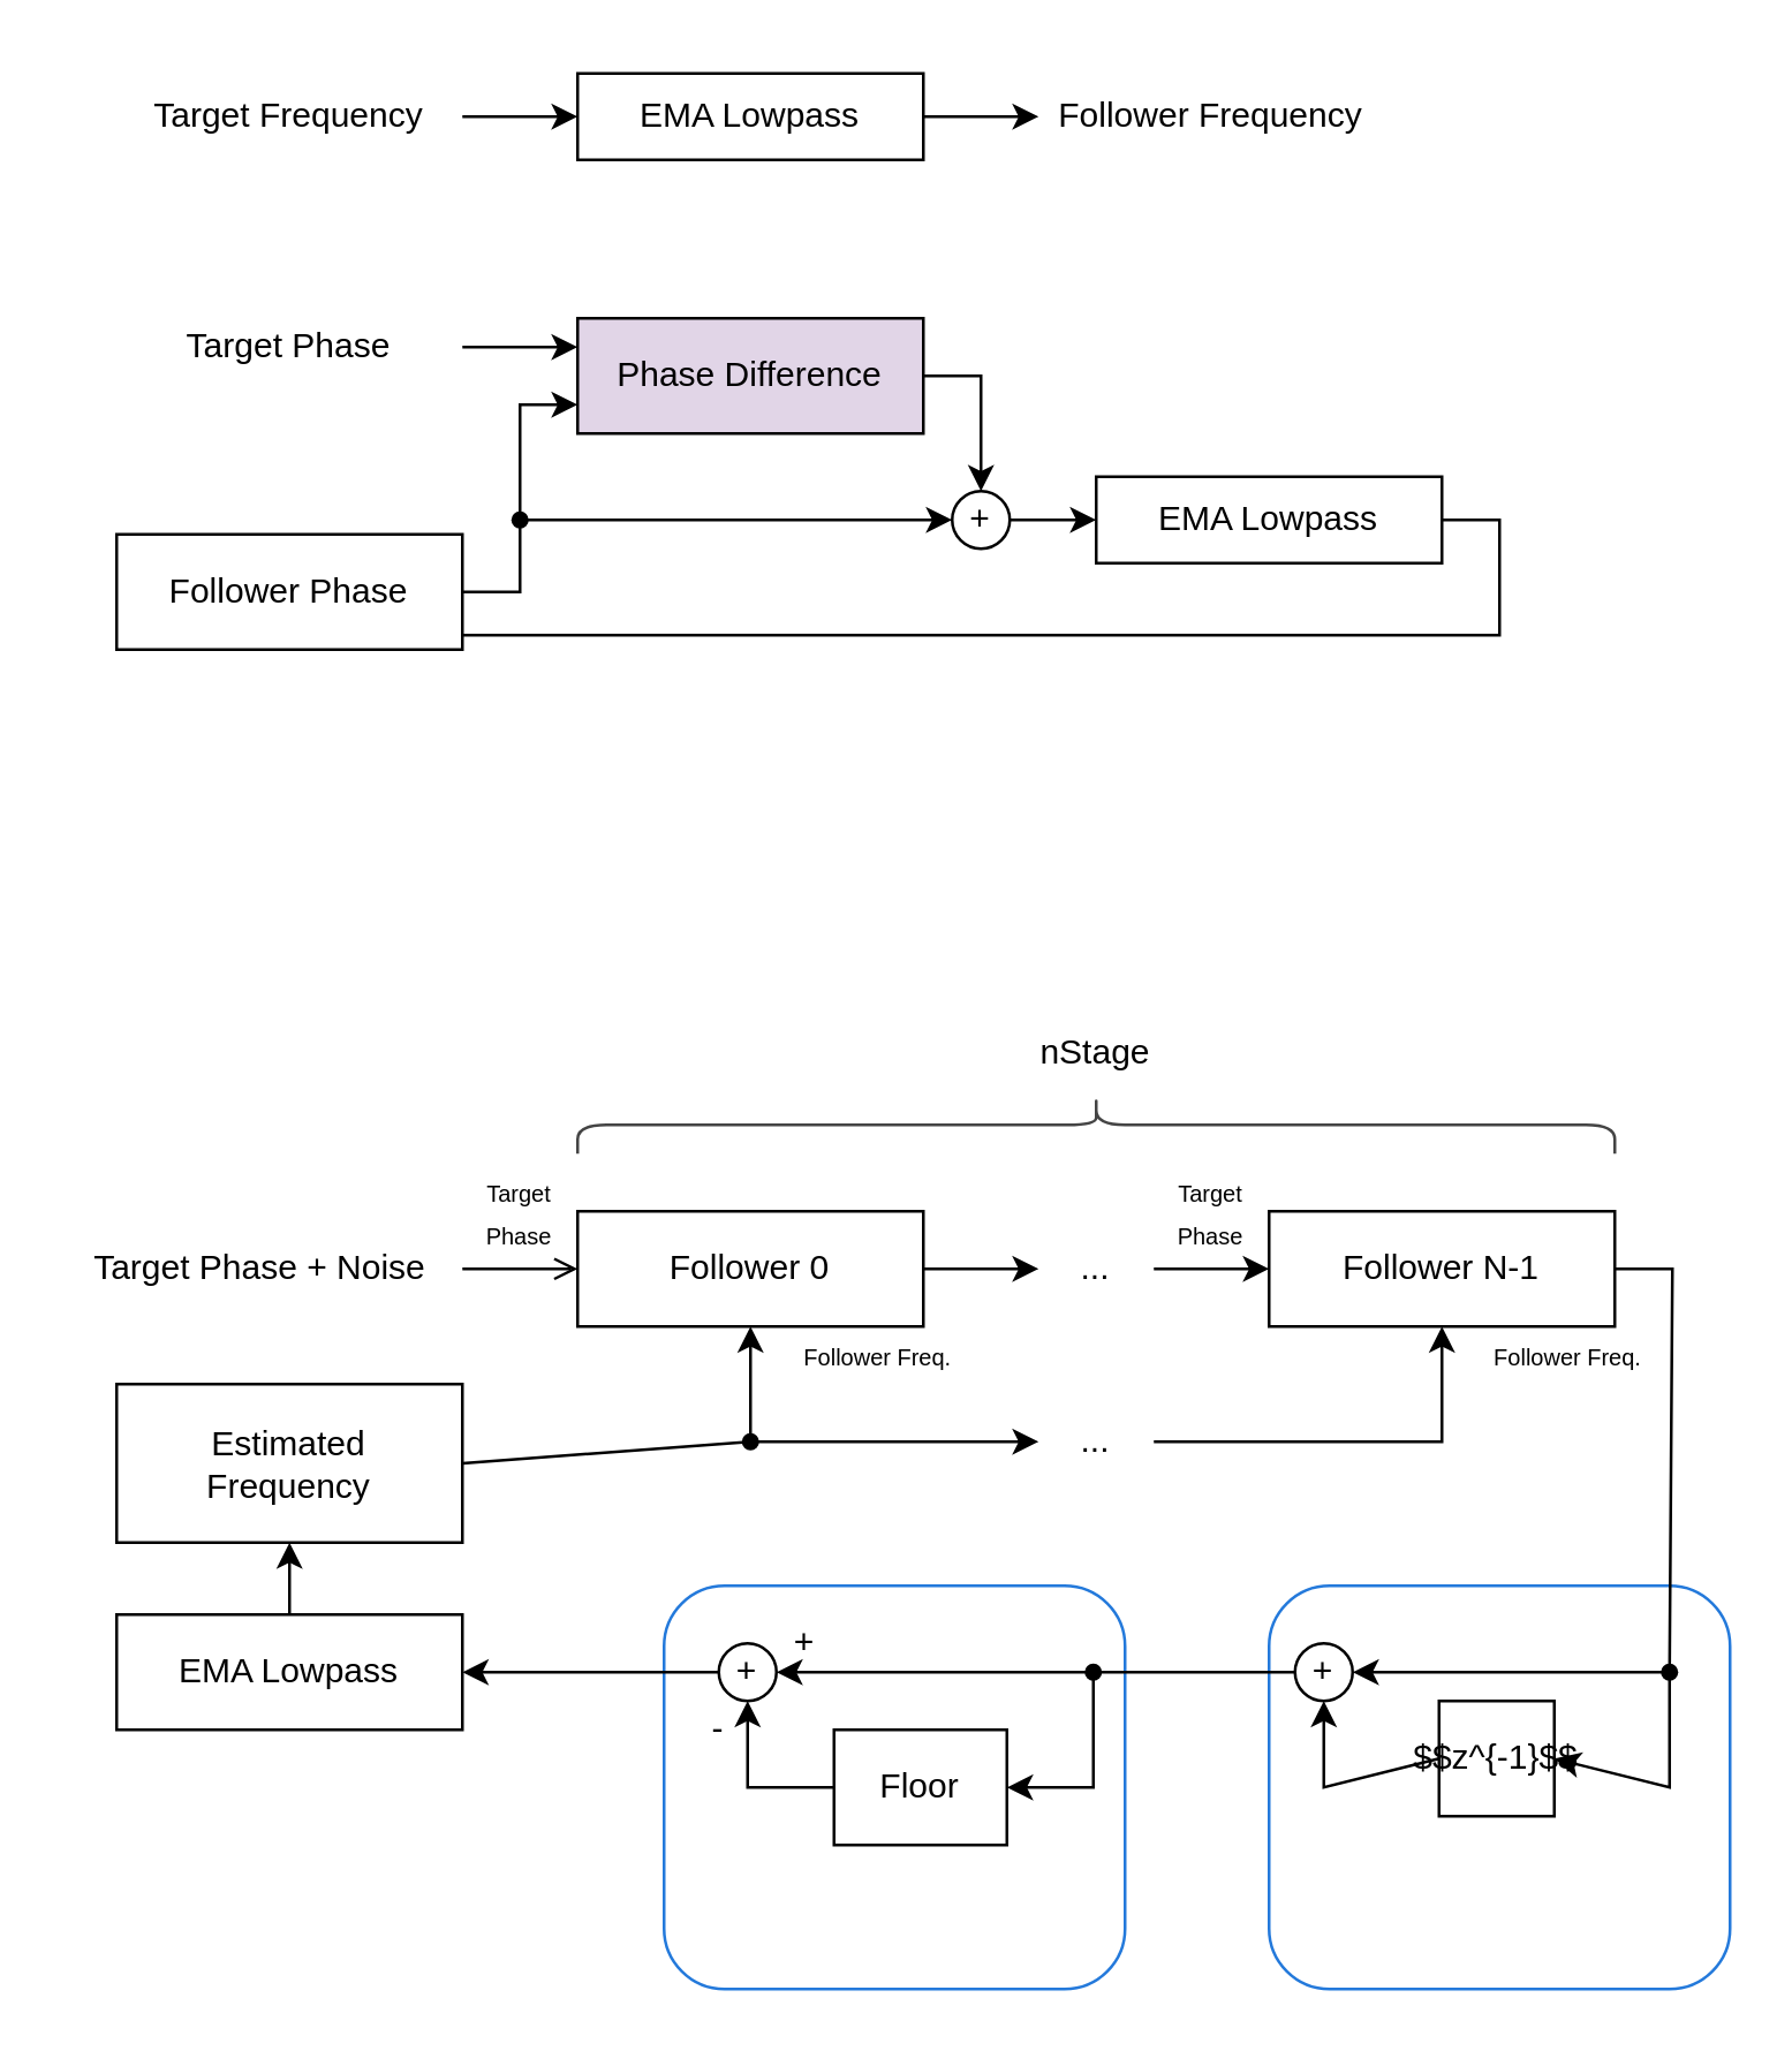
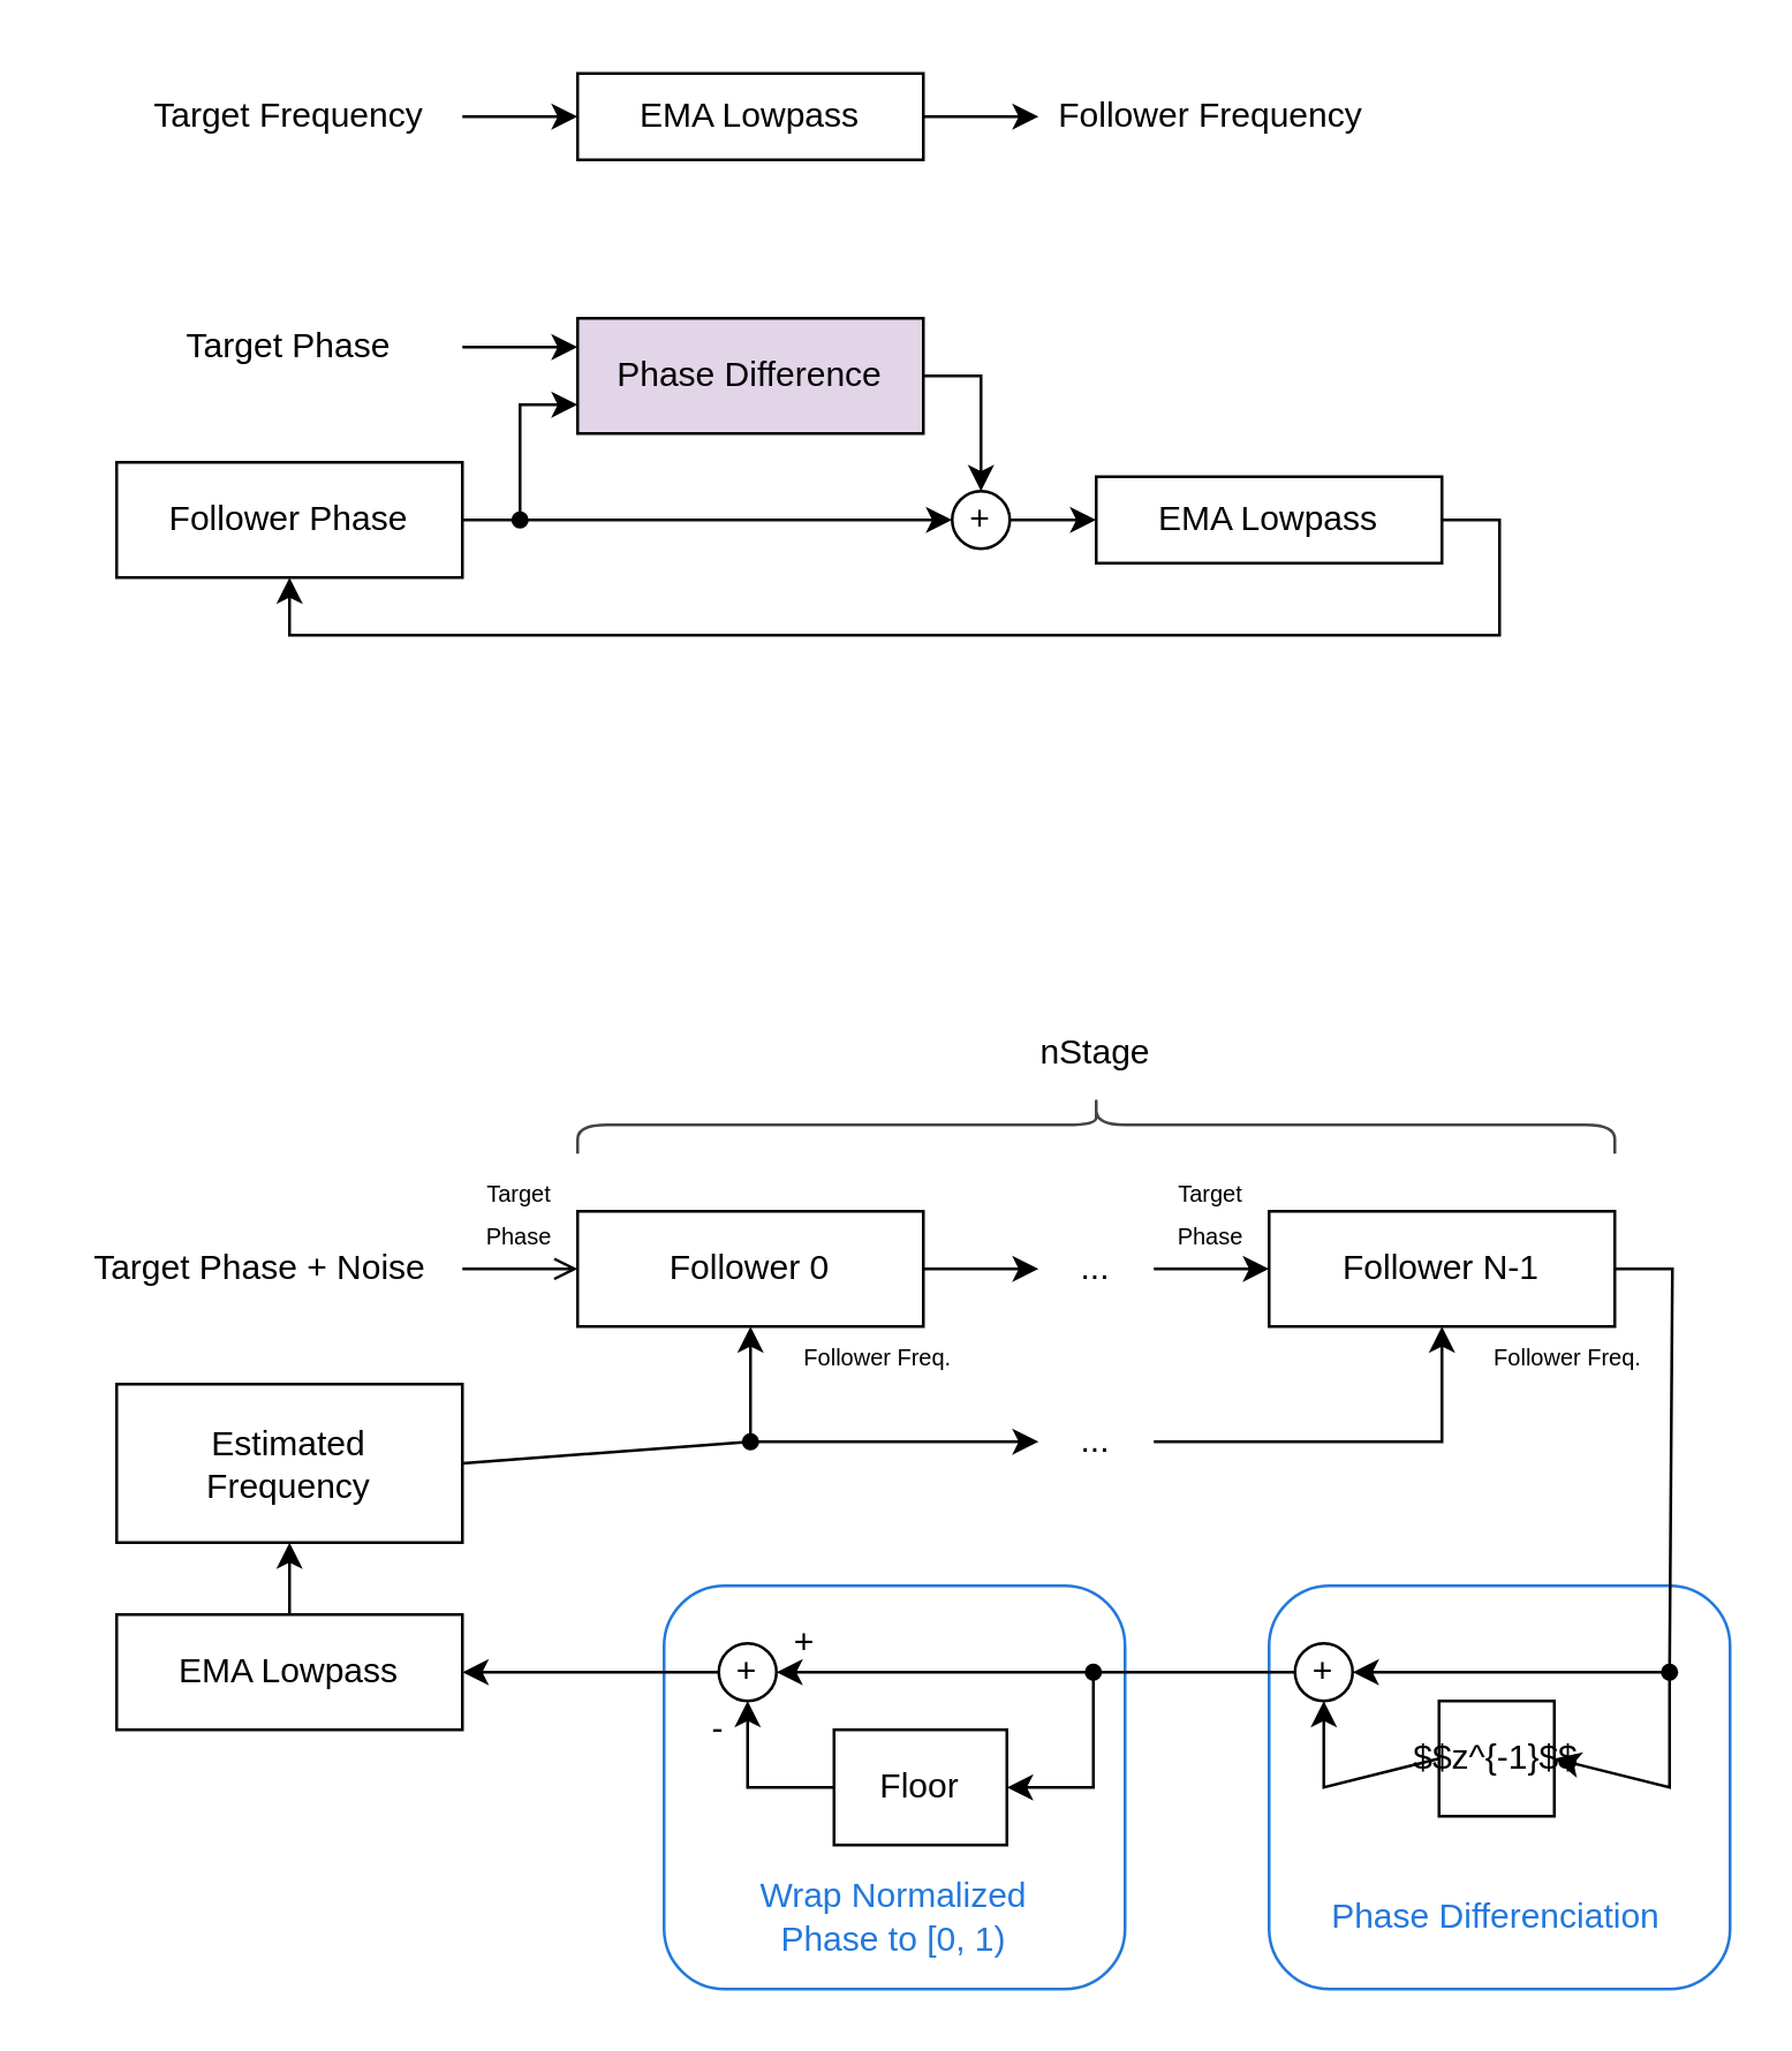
- <mxCell id="21" value="Follower Phase" style="text;strokeColor=default;align=center;fillColor=default;html=1;verticalAlign=middle;whiteSpace=wrap;rounded=0;" parent="1" vertex="1"><mxGeometry x="40" y="185" width="120" height="40" as="geometry" /></mxCell>
+ <mxCell id="21" value="Follower Phase" style="text;strokeColor=default;align=center;fillColor=default;html=1;verticalAlign=middle;whiteSpace=wrap;rounded=0;" parent="1" vertex="1"><mxGeometry x="40" y="160" width="120" height="40" as="geometry" /></mxCell>
+ <mxCell id="56" value="&lt;font color=&quot;#2379db&quot;&gt;Wrap Normalized Phase to [0, 1)&lt;/font&gt;" style="text;strokeColor=none;align=center;fillColor=none;html=1;verticalAlign=middle;whiteSpace=wrap;rounded=0;" vertex="1" parent="1"><mxGeometry x="250" y="650" width="120" height="30" as="geometry" /></mxCell>
+ <mxCell id="55" value="&lt;font color=&quot;#2379db&quot;&gt;Phase Differenciation&lt;/font&gt;" style="text;strokeColor=none;align=center;fillColor=none;html=1;verticalAlign=middle;whiteSpace=wrap;rounded=0;" vertex="1" parent="1"><mxGeometry x="459" y="650" width="120" height="30" as="geometry" /></mxCell>
